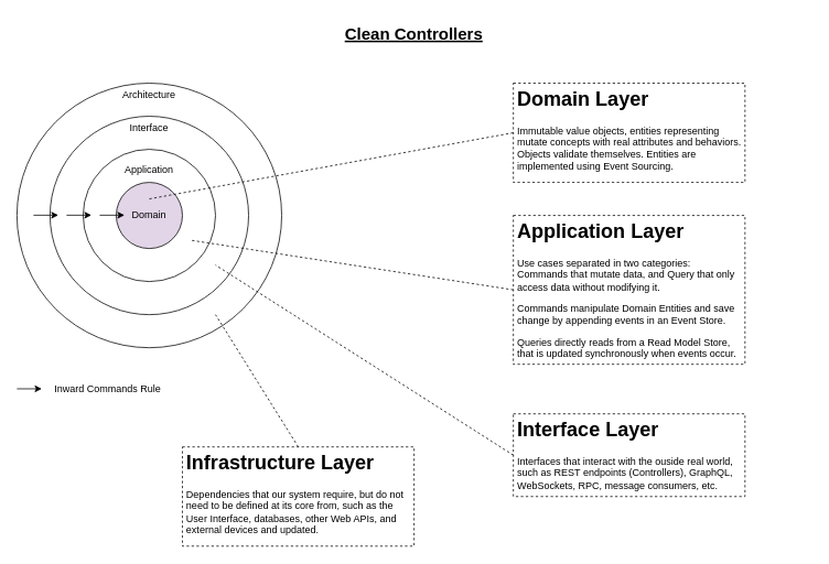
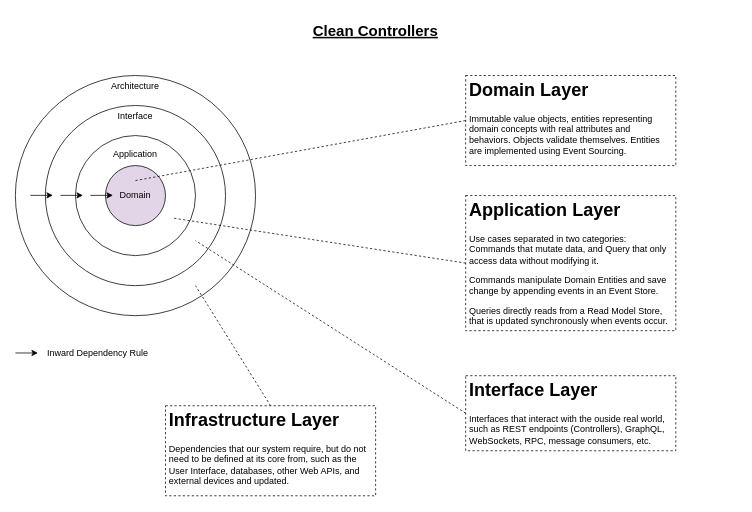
- <mxCell id="16" value="&lt;h1&gt;Domain Layer&lt;/h1&gt;&lt;p&gt;Immutable value objects, entities representing mutate concepts with real attributes and behaviors. Objects validate themselves. Entities are implemented using Event Sourcing.&lt;/p&gt;" style="text;html=1;strokeColor=default;fillColor=none;spacing=5;spacingTop=-20;whiteSpace=wrap;overflow=hidden;rounded=0;dashed=1;movable=0;resizable=0;rotatable=0;deletable=0;editable=0;locked=1;connectable=0;" parent="1" vertex="1"><mxGeometry x="620" y="100" width="280" height="120" as="geometry" /></mxCell>
+ <mxCell id="16" value="&lt;h1&gt;Domain Layer&lt;/h1&gt;&lt;p&gt;Immutable value objects, entities representing domain concepts with real attributes and behaviors. Objects validate themselves. Entities are implemented using Event Sourcing.&lt;/p&gt;" style="text;html=1;strokeColor=default;fillColor=none;spacing=5;spacingTop=-20;whiteSpace=wrap;overflow=hidden;rounded=0;dashed=1;movable=0;resizable=0;rotatable=0;deletable=0;editable=0;locked=1;connectable=0;" parent="1" vertex="1"><mxGeometry x="620" y="100" width="280" height="120" as="geometry" /></mxCell>
- <mxCell id="23" value="Inward Commands Rule" style="text;html=1;strokeColor=none;fillColor=none;align=center;verticalAlign=middle;whiteSpace=wrap;rounded=0;movable=0;resizable=0;rotatable=0;deletable=0;editable=0;locked=1;connectable=0;" parent="21" vertex="1"><mxGeometry x="30" width="160" height="20" as="geometry" /></mxCell>
+ <mxCell id="23" value="Inward Dependency Rule" style="text;html=1;strokeColor=none;fillColor=none;align=center;verticalAlign=middle;whiteSpace=wrap;rounded=0;movable=0;resizable=0;rotatable=0;deletable=0;editable=0;locked=1;connectable=0;" parent="21" vertex="1"><mxGeometry x="30" width="160" height="20" as="geometry" /></mxCell>
